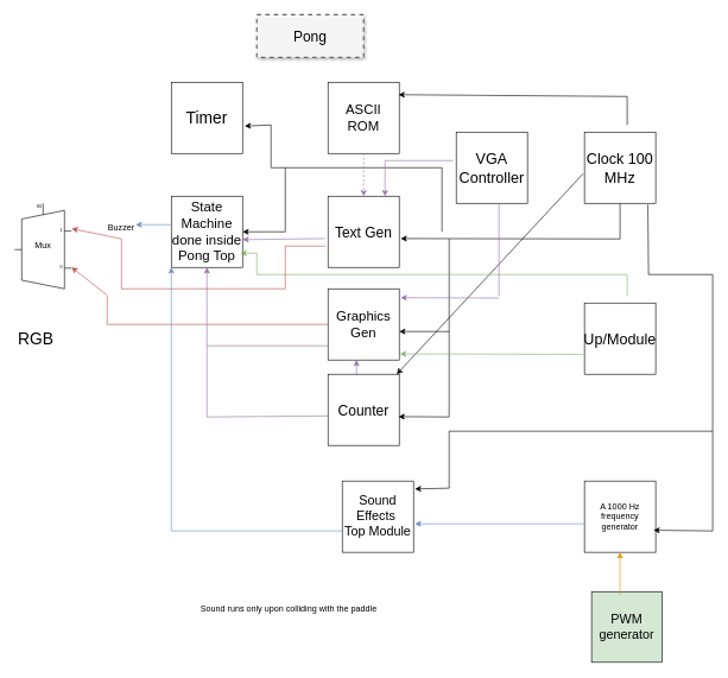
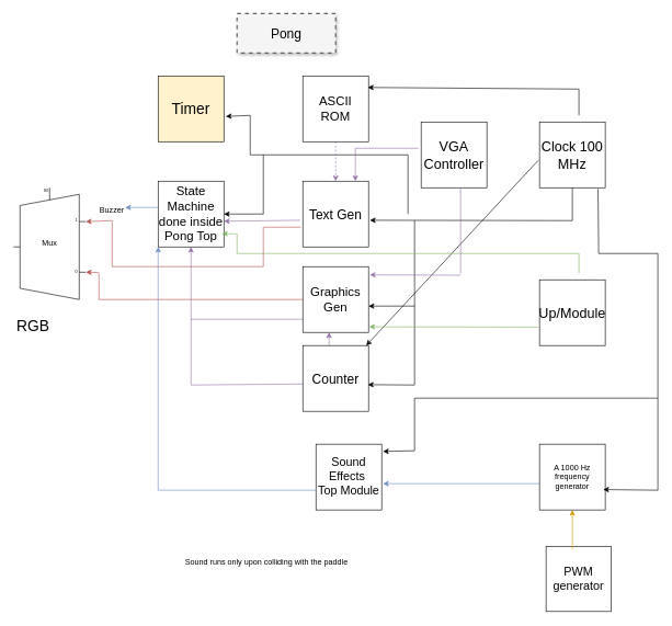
- <mxCell id="8" value="&lt;font style=&quot;font-size: 23px;&quot;&gt;Timer&lt;/font&gt;" style="whiteSpace=wrap;html=1;aspect=fixed;" parent="1" vertex="1"><mxGeometry x="240" y="115" width="100" height="100" as="geometry" /></mxCell>
+ <mxCell id="8" value="&lt;font style=&quot;font-size: 23px;&quot;&gt;Timer&lt;/font&gt;" style="whiteSpace=wrap;html=1;aspect=fixed;fillColor=#fff2cc;" parent="1" vertex="1"><mxGeometry x="240" y="115" width="100" height="100" as="geometry" /></mxCell>
- <mxCell id="12" value="Mux" style="shadow=0;dashed=0;align=center;html=1;strokeWidth=1;shape=mxgraph.electrical.abstract.mux2;whiteSpace=wrap;direction=west;" parent="1" vertex="1"><mxGeometry x="20" y="285" width="80" height="120" as="geometry" /></mxCell>
+ <mxCell id="12" value="Mux" style="shadow=0;dashed=0;align=center;html=1;strokeWidth=1;shape=mxgraph.electrical.abstract.mux2;whiteSpace=wrap;direction=west;" parent="1" vertex="1"><mxGeometry x="20" y="285" width="110" height="170" as="geometry" /></mxCell>
- <mxCell id="52" value="&lt;font style=&quot;font-size: 23px;&quot;&gt;RGB&lt;/font&gt;" style="text;html=1;align=center;verticalAlign=middle;whiteSpace=wrap;rounded=0;" parent="1" vertex="1"><mxGeometry x="20" y="460" width="60" height="30" as="geometry" /></mxCell>
+ <mxCell id="52" value="&lt;font style=&quot;font-size: 23px;&quot;&gt;RGB&lt;/font&gt;" style="text;html=1;align=center;verticalAlign=middle;whiteSpace=wrap;rounded=0;" parent="1" vertex="1"><mxGeometry x="20" y="480" width="60" height="30" as="geometry" /></mxCell>
- <mxCell id="67" value="&lt;font style=&quot;font-size: 18px;&quot;&gt;PWM generator&lt;/font&gt;" style="whiteSpace=wrap;html=1;aspect=fixed;fillColor=#d5e8d4;" vertex="1" parent="1"><mxGeometry x="830" y="830.5" width="99" height="99" as="geometry" /></mxCell>
+ <mxCell id="67" value="&lt;font style=&quot;font-size: 18px;&quot;&gt;PWM generator&lt;/font&gt;" style="whiteSpace=wrap;html=1;aspect=fixed;" vertex="1" parent="1"><mxGeometry x="830" y="830.5" width="99" height="99" as="geometry" /></mxCell>
